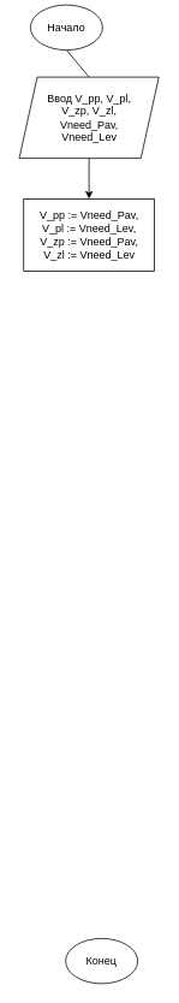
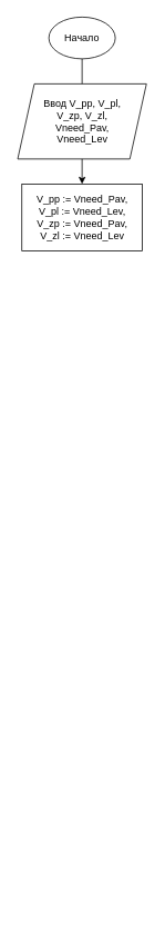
- <mxCell id="2" value="Начало" style="ellipse;whiteSpace=wrap;html=1;" vertex="1" parent="1"><mxGeometry x="33" y="5" width="80" height="50" as="geometry" /></mxCell>
+ <mxCell id="2" value="Начало" style="ellipse;whiteSpace=wrap;html=1;" vertex="1" parent="1"><mxGeometry x="58" y="20" width="80" height="50" as="geometry" /></mxCell>
- <mxCell id="5" value="Ввод V_pp, V_pl,&lt;br&gt;V_zp, V_zl,&lt;br&gt;Vneed_Pav, &lt;br&gt;Vneed_Lev" style="shape=parallelogram;perimeter=parallelogramPerimeter;whiteSpace=wrap;html=1;fixedSize=1;" vertex="1" parent="1"><mxGeometry x="20.5" y="85" width="155" height="90" as="geometry" /></mxCell>
+ <mxCell id="5" value="Ввод V_pp, V_pl,&lt;br&gt;V_zp, V_zl,&lt;br&gt;Vneed_Pav, &lt;br&gt;Vneed_Lev" style="shape=parallelogram;perimeter=parallelogramPerimeter;whiteSpace=wrap;html=1;fixedSize=1;" vertex="1" parent="1"><mxGeometry x="20.5" y="100" width="155" height="90" as="geometry" /></mxCell>
- <mxCell id="3" value="Конец" style="ellipse;whiteSpace=wrap;html=1;" vertex="1" parent="1"><mxGeometry x="72" y="1040" width="80" height="50" as="geometry" /></mxCell>
